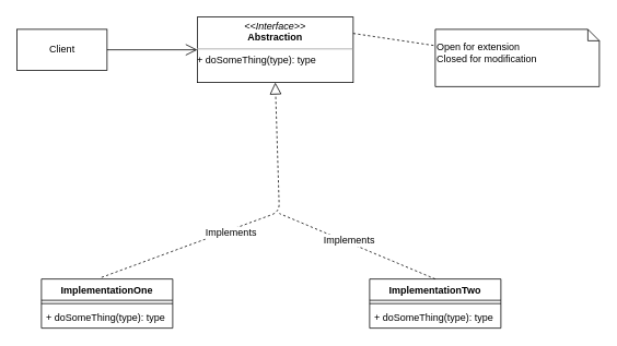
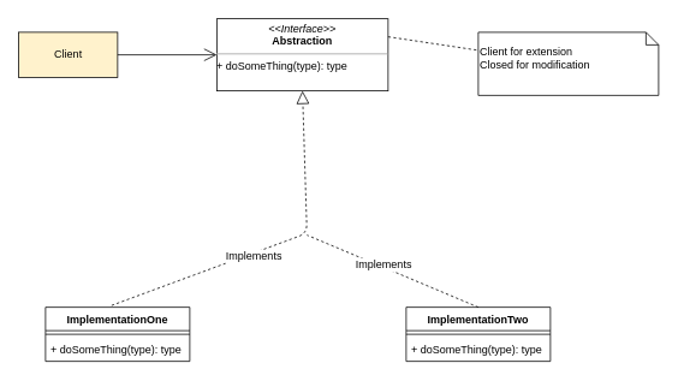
- <mxCell id="16" value="&lt;br&gt;Open for extension&lt;br&gt;Closed for modification" style="shape=note;whiteSpace=wrap;html=1;size=14;verticalAlign=top;align=left;spacingTop=-6;" vertex="1" parent="1"><mxGeometry x="530" y="35" width="200" height="70" as="geometry" /></mxCell>
+ <mxCell id="16" value="&lt;br&gt;Client for extension&lt;br&gt;Closed for modification" style="shape=note;whiteSpace=wrap;html=1;size=14;verticalAlign=top;align=left;spacingTop=-6;" vertex="1" parent="1"><mxGeometry x="530" y="35" width="200" height="70" as="geometry" /></mxCell>
- <mxCell id="2" value="Client" style="html=1;" vertex="1" parent="1"><mxGeometry x="20" y="35" width="110" height="50" as="geometry" /></mxCell>
+ <mxCell id="2" value="Client" style="html=1;fillColor=#fff2cc;" vertex="1" parent="1"><mxGeometry x="20" y="35" width="110" height="50" as="geometry" /></mxCell>
